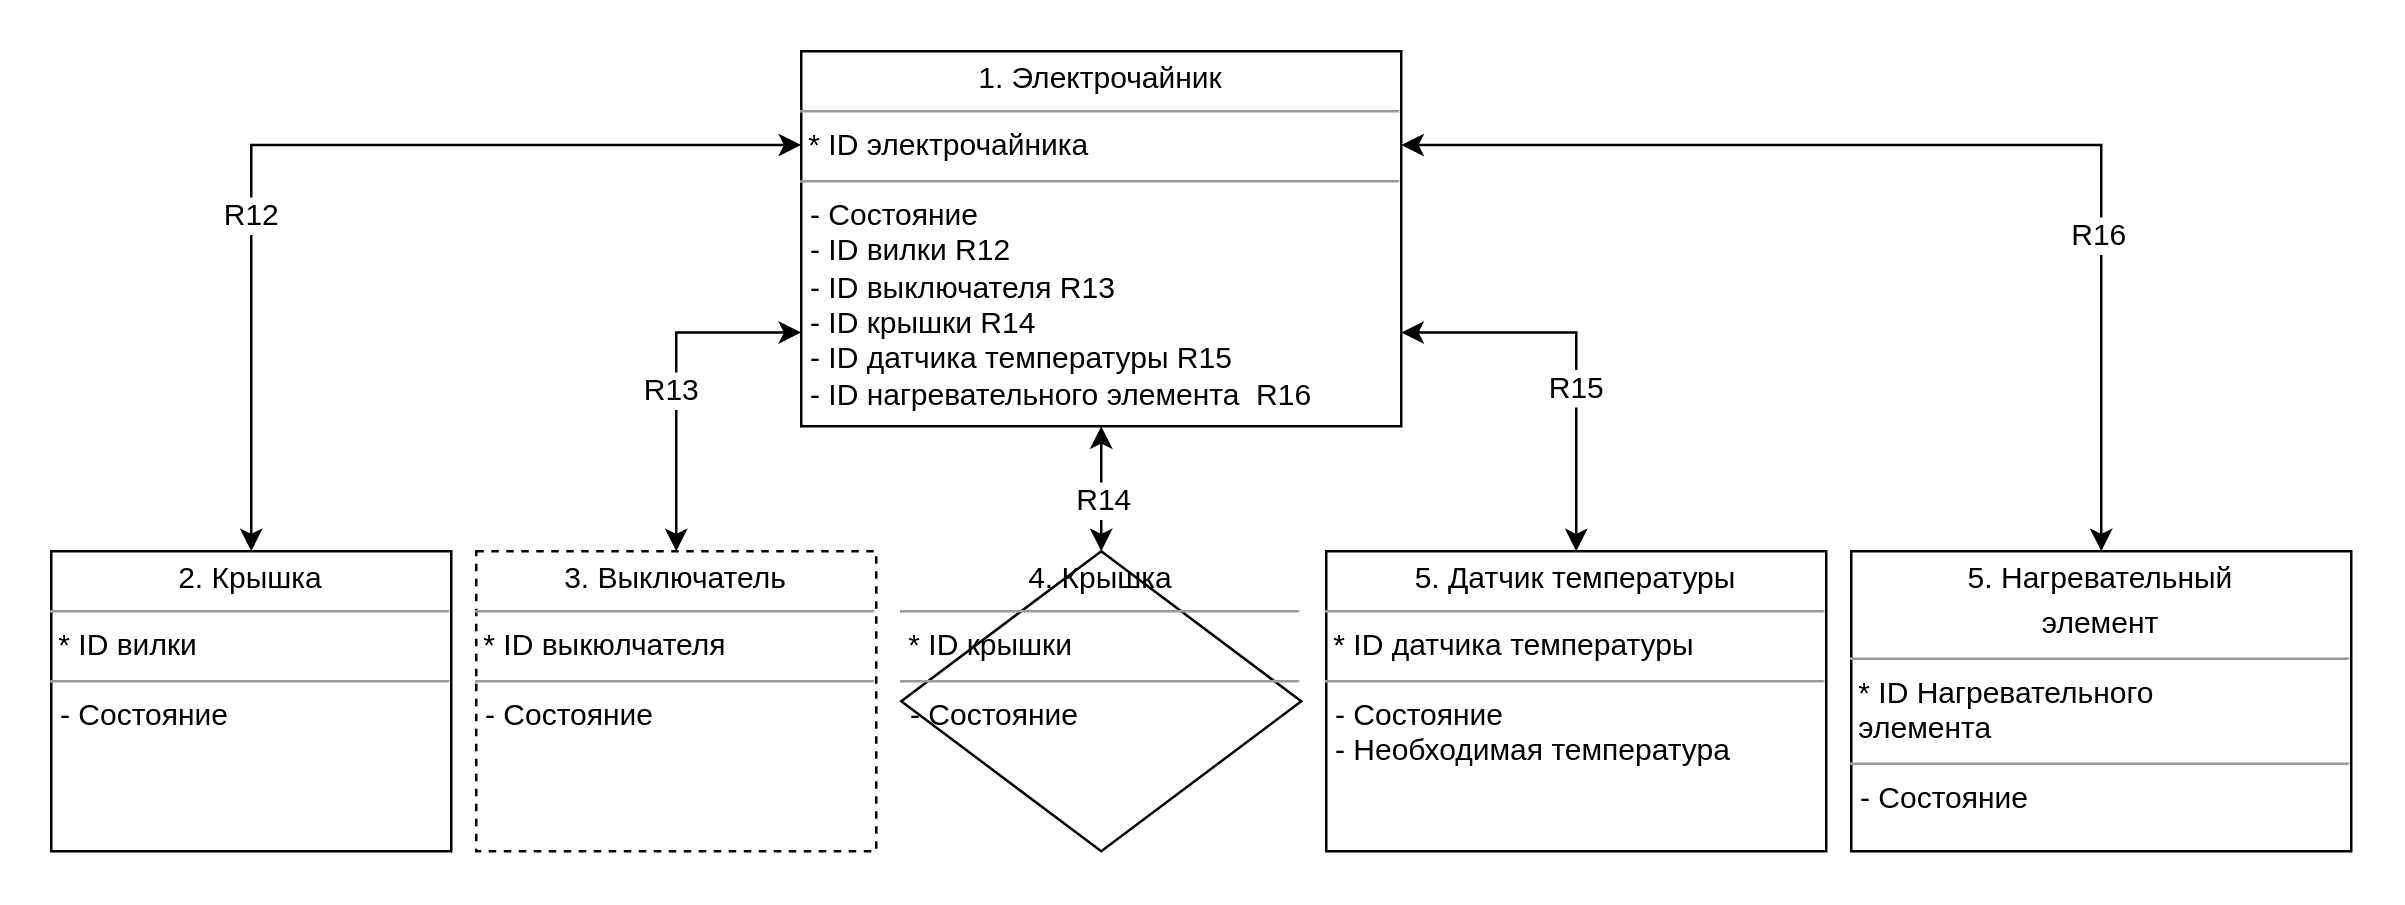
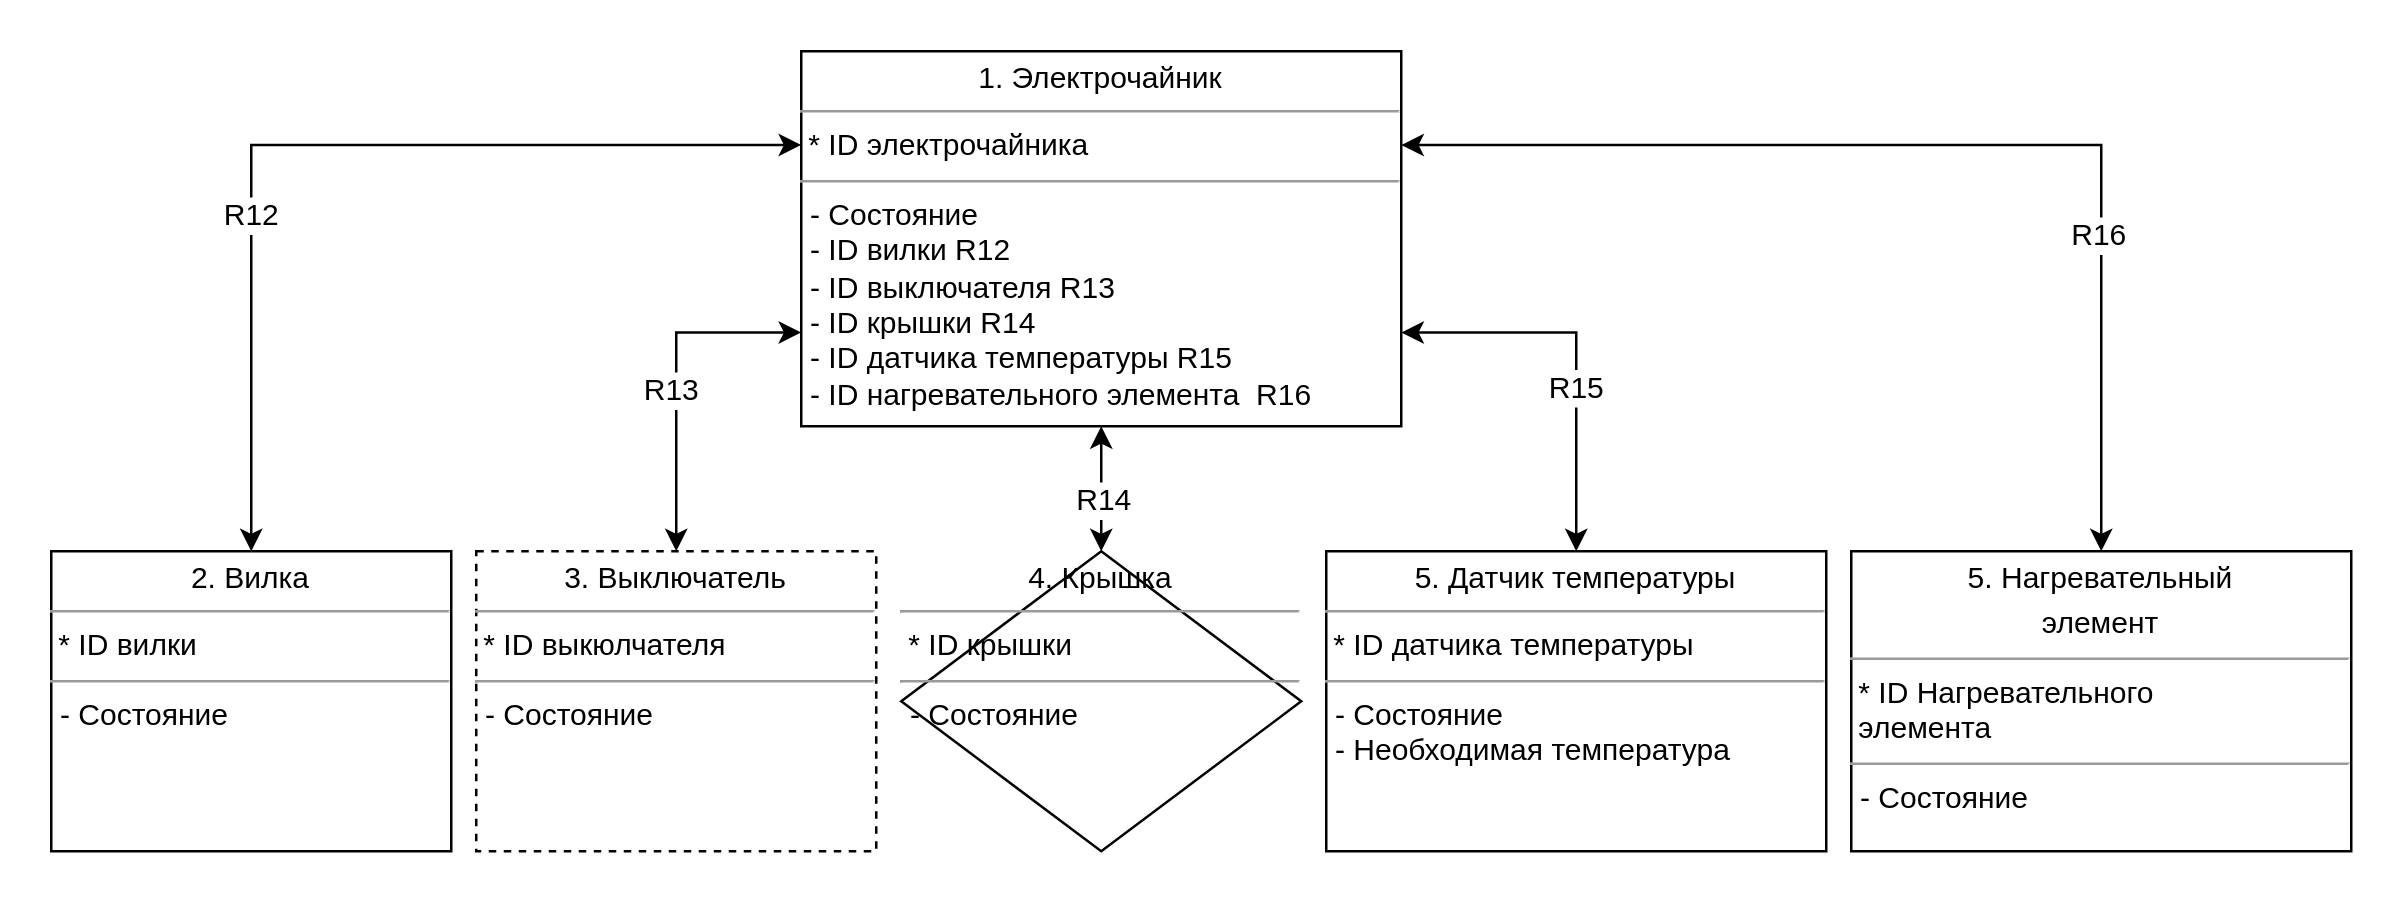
- <mxCell id="2" value="&lt;p style=&quot;margin: 0px ; margin-top: 4px ; text-align: center&quot;&gt;2. Крышка&lt;/p&gt;&lt;hr size=&quot;1&quot;&gt;&amp;nbsp;* ID вилки&lt;br&gt;&lt;hr size=&quot;1&quot;&gt;&lt;p style=&quot;margin: 0px ; margin-left: 4px&quot;&gt;- Состояние&lt;br&gt;&lt;/p&gt;" style="verticalAlign=top;align=left;overflow=fill;fontSize=12;fontFamily=Helvetica;html=1;" vertex="1" parent="1"><mxGeometry x="20" y="220" width="160" height="120" as="geometry" /></mxCell>
+ <mxCell id="2" value="&lt;p style=&quot;margin: 0px ; margin-top: 4px ; text-align: center&quot;&gt;2. Вилка&lt;/p&gt;&lt;hr size=&quot;1&quot;&gt;&amp;nbsp;* ID вилки&lt;br&gt;&lt;hr size=&quot;1&quot;&gt;&lt;p style=&quot;margin: 0px ; margin-left: 4px&quot;&gt;- Состояние&lt;br&gt;&lt;/p&gt;" style="verticalAlign=top;align=left;overflow=fill;fontSize=12;fontFamily=Helvetica;html=1;" vertex="1" parent="1"><mxGeometry x="20" y="220" width="160" height="120" as="geometry" /></mxCell>
